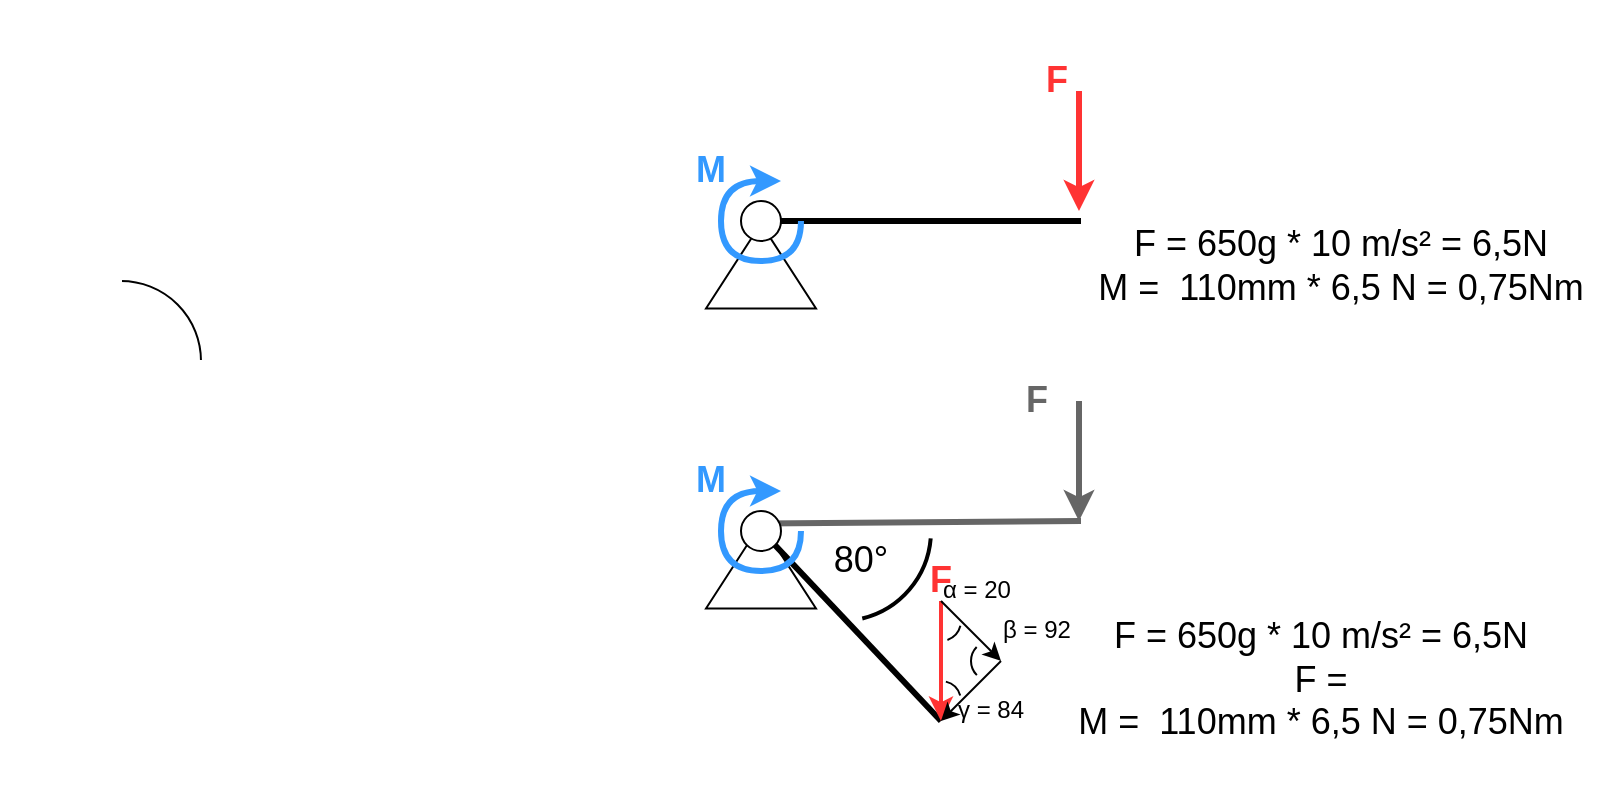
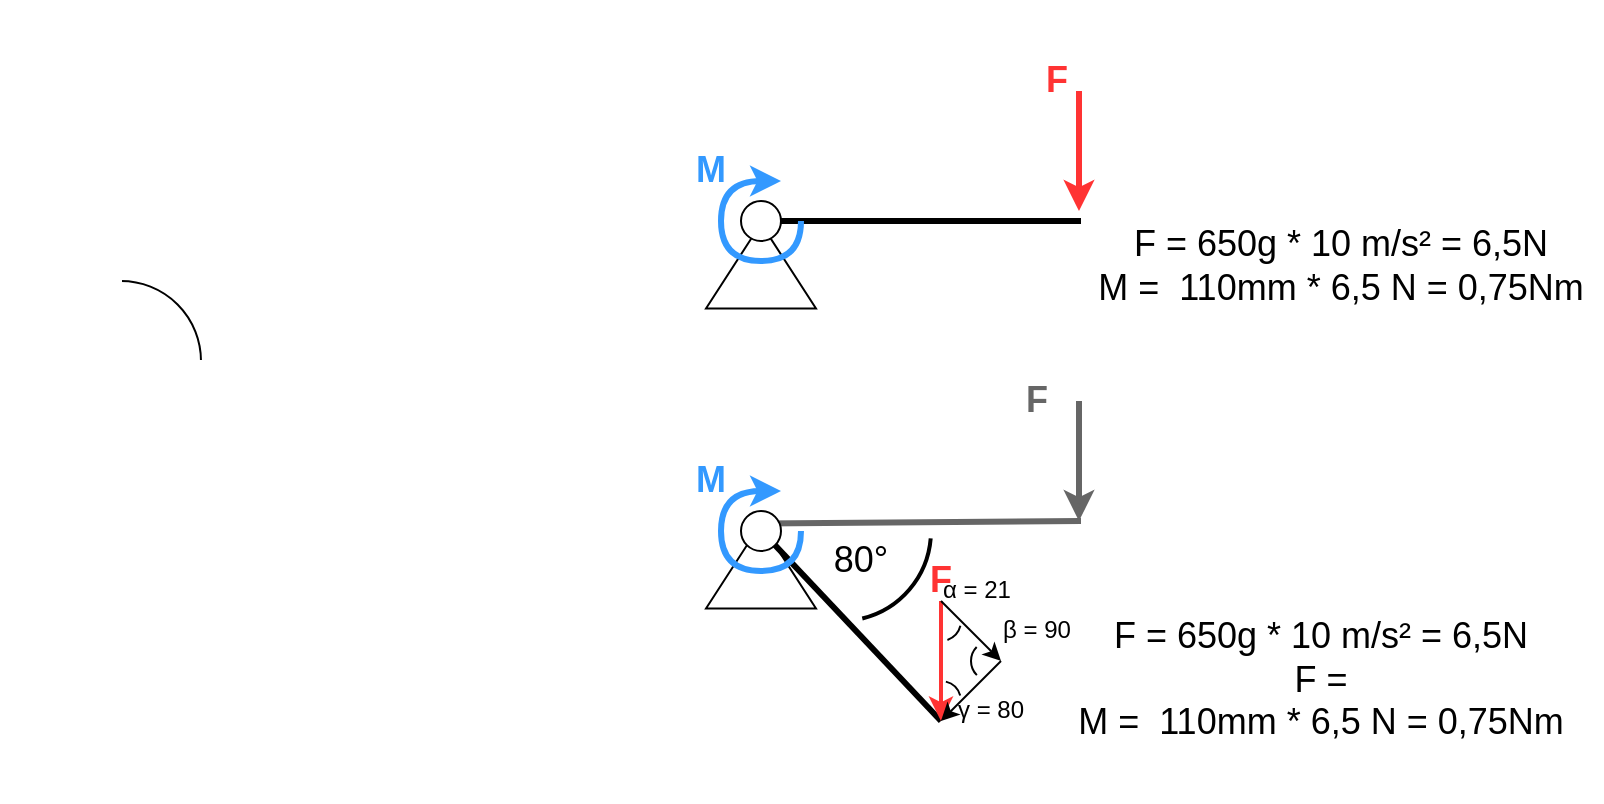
- <mxCell id="31" value="α&lt;span dir=&quot;ltr&quot; role=&quot;presentation&quot; style=&quot;left: 12.66%; top: 21.97%; font-size: calc(var(--scale-factor)*22.56px); font-family: monospace;&quot;&gt;&lt;/span&gt; = 20" style="text;html=1;align=center;verticalAlign=middle;resizable=0;points=[];autosize=1;strokeColor=none;fillColor=none;" vertex="1" parent="1"><mxGeometry x="463" y="280" width="50" height="30" as="geometry" /></mxCell>
+ <mxCell id="31" value="α&lt;span dir=&quot;ltr&quot; role=&quot;presentation&quot; style=&quot;left: 12.66%; top: 21.97%; font-size: calc(var(--scale-factor)*22.56px); font-family: monospace;&quot;&gt;&lt;/span&gt; = 21" style="text;html=1;align=center;verticalAlign=middle;resizable=0;points=[];autosize=1;strokeColor=none;fillColor=none;" vertex="1" parent="1"><mxGeometry x="463" y="280" width="50" height="30" as="geometry" /></mxCell>
- <mxCell id="32" value="β&lt;span dir=&quot;ltr&quot; role=&quot;presentation&quot; style=&quot;left: 12.66%; top: 42.55%; font-size: calc(var(--scale-factor)*22.56px); font-family: monospace;&quot;&gt;&lt;/span&gt; = 92" style="text;html=1;align=center;verticalAlign=middle;resizable=0;points=[];autosize=1;strokeColor=none;fillColor=none;" vertex="1" parent="1"><mxGeometry x="493" y="300" width="50" height="30" as="geometry" /></mxCell>
+ <mxCell id="32" value="β&lt;span dir=&quot;ltr&quot; role=&quot;presentation&quot; style=&quot;left: 12.66%; top: 42.55%; font-size: calc(var(--scale-factor)*22.56px); font-family: monospace;&quot;&gt;&lt;/span&gt; = 90" style="text;html=1;align=center;verticalAlign=middle;resizable=0;points=[];autosize=1;strokeColor=none;fillColor=none;" vertex="1" parent="1"><mxGeometry x="493" y="300" width="50" height="30" as="geometry" /></mxCell>
- <mxCell id="33" value="γ = 84" style="text;html=1;align=center;verticalAlign=middle;resizable=0;points=[];autosize=1;strokeColor=none;fillColor=none;" vertex="1" parent="1"><mxGeometry x="470" y="340" width="50" height="30" as="geometry" /></mxCell>
+ <mxCell id="33" value="γ = 80" style="text;html=1;align=center;verticalAlign=middle;resizable=0;points=[];autosize=1;strokeColor=none;fillColor=none;" vertex="1" parent="1"><mxGeometry x="470" y="340" width="50" height="30" as="geometry" /></mxCell>
